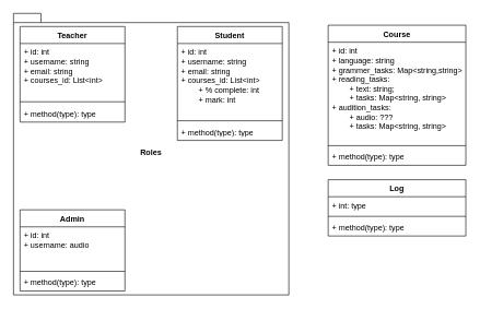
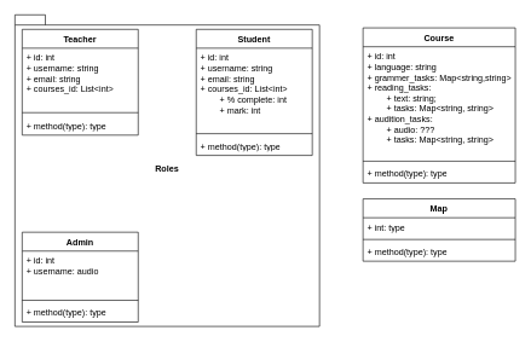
- <mxCell id="19" value="Log" style="swimlane;fontStyle=1;align=center;verticalAlign=top;childLayout=stackLayout;horizontal=1;startSize=26;horizontalStack=0;resizeParent=1;resizeParentMax=0;resizeLast=0;collapsible=1;marginBottom=0;whiteSpace=wrap;html=1;" vertex="1" parent="1"><mxGeometry x="500" y="274" width="210" height="86" as="geometry" /></mxCell>
+ <mxCell id="19" value="Map" style="swimlane;fontStyle=1;align=center;verticalAlign=top;childLayout=stackLayout;horizontal=1;startSize=26;horizontalStack=0;resizeParent=1;resizeParentMax=0;resizeLast=0;collapsible=1;marginBottom=0;whiteSpace=wrap;html=1;" vertex="1" parent="1"><mxGeometry x="500" y="274" width="210" height="86" as="geometry" /></mxCell>
